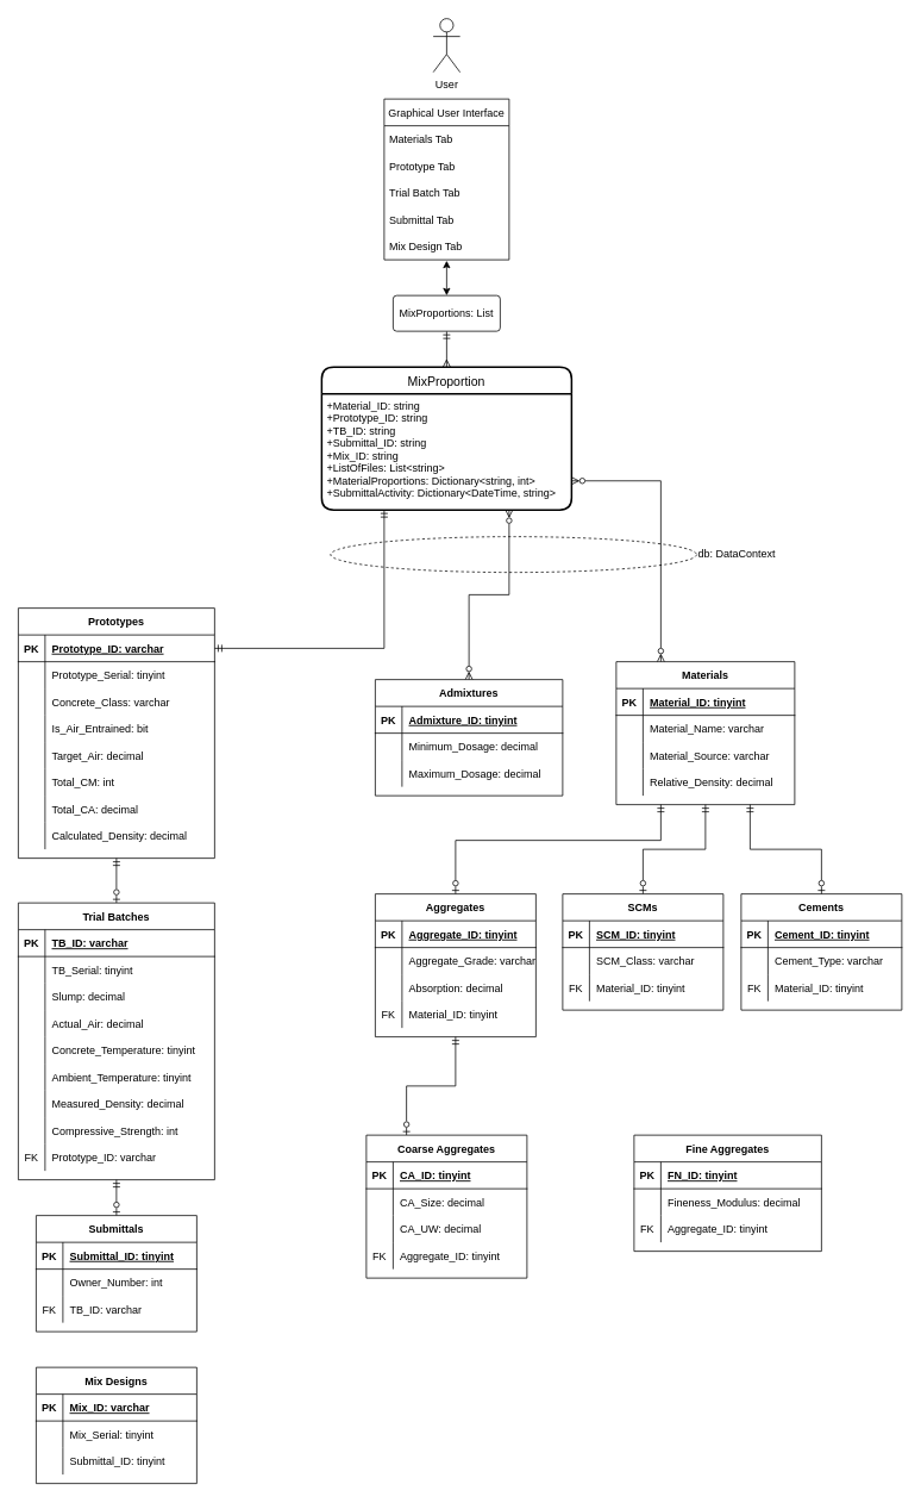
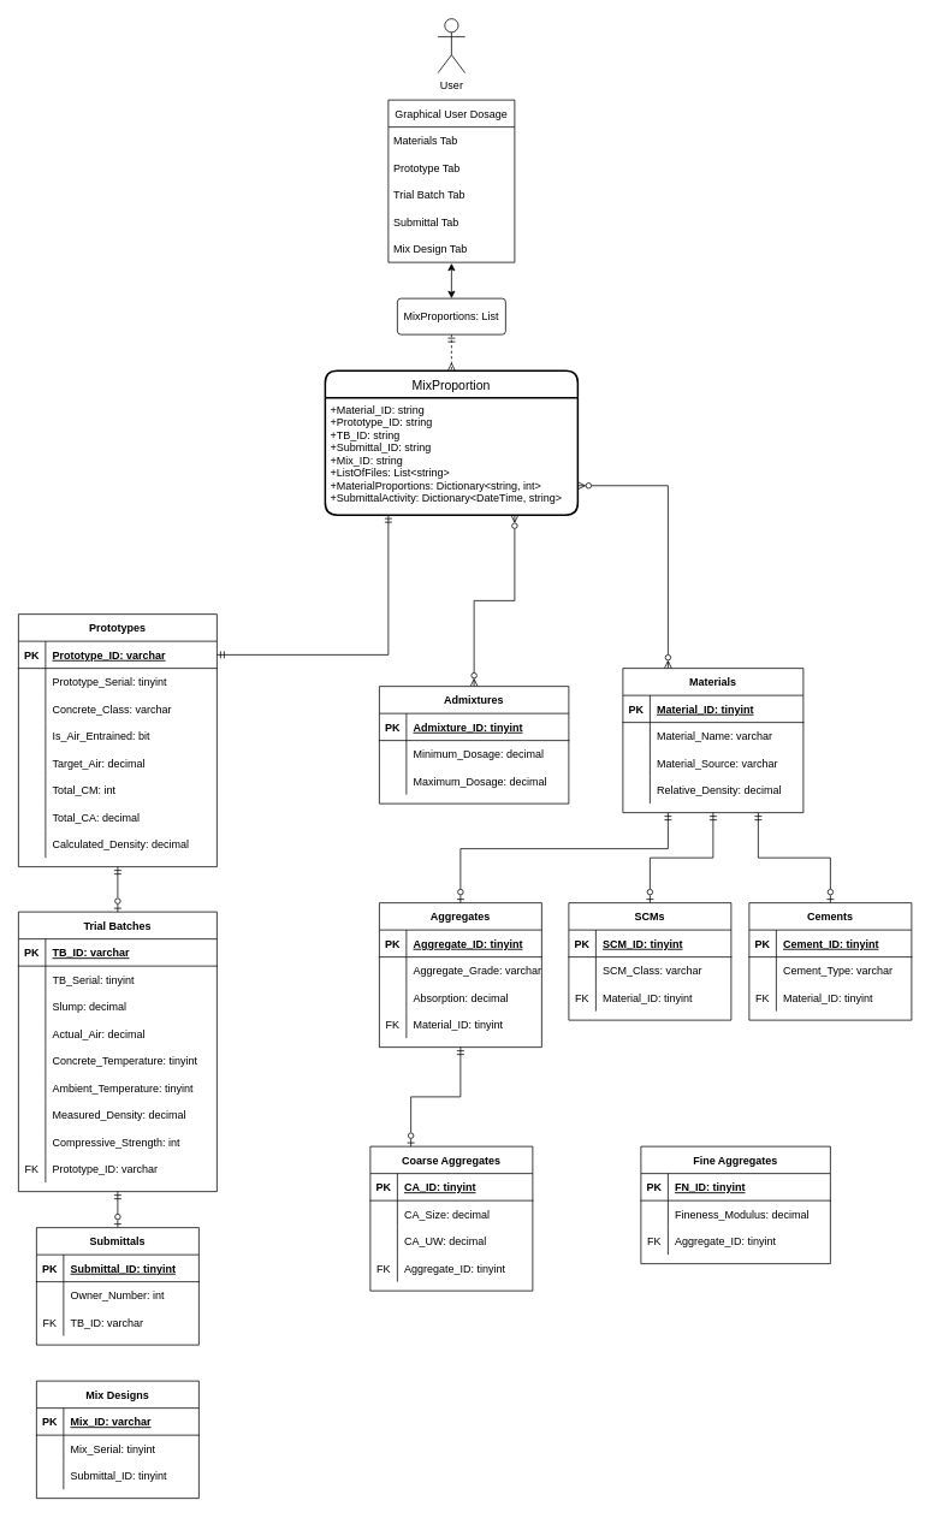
- <mxCell id="3" value="Graphical User Interface" style="swimlane;fontStyle=0;childLayout=stackLayout;horizontal=1;startSize=30;horizontalStack=0;resizeParent=1;resizeParentMax=0;resizeLast=0;collapsible=1;marginBottom=0;" vertex="1" parent="1"><mxGeometry x="430" y="110" width="140" height="180" as="geometry" /></mxCell>
+ <mxCell id="3" value="Graphical User Dosage" style="swimlane;fontStyle=0;childLayout=stackLayout;horizontal=1;startSize=30;horizontalStack=0;resizeParent=1;resizeParentMax=0;resizeLast=0;collapsible=1;marginBottom=0;" vertex="1" parent="1"><mxGeometry x="430" y="110" width="140" height="180" as="geometry" /></mxCell>
- <mxCell id="11" style="edgeStyle=orthogonalEdgeStyle;rounded=0;orthogonalLoop=1;jettySize=auto;html=1;exitX=0.5;exitY=1;exitDx=0;exitDy=0;entryX=0.5;entryY=0;entryDx=0;entryDy=0;startArrow=ERmandOne;startFill=0;endArrow=ERmany;endFill=0;" edge="1" parent="1" source="12" target="13"><mxGeometry relative="1" as="geometry" /></mxCell>
+ <mxCell id="11" style="edgeStyle=orthogonalEdgeStyle;rounded=0;orthogonalLoop=1;jettySize=auto;html=1;exitX=0.5;exitY=1;exitDx=0;exitDy=0;entryX=0.5;entryY=0;entryDx=0;entryDy=0;startArrow=ERmandOne;startFill=0;endArrow=ERmany;endFill=0;dashed=1;" edge="1" parent="1" source="12" target="13"><mxGeometry relative="1" as="geometry" /></mxCell>
- <mxCell id="9" value="db: DataContext" style="ellipse;whiteSpace=wrap;html=1;align=left;dashed=1;labelPosition=right;verticalLabelPosition=middle;verticalAlign=middle;" vertex="1" parent="1"><mxGeometry x="370" y="600" width="410" height="40" as="geometry" /></mxCell>
